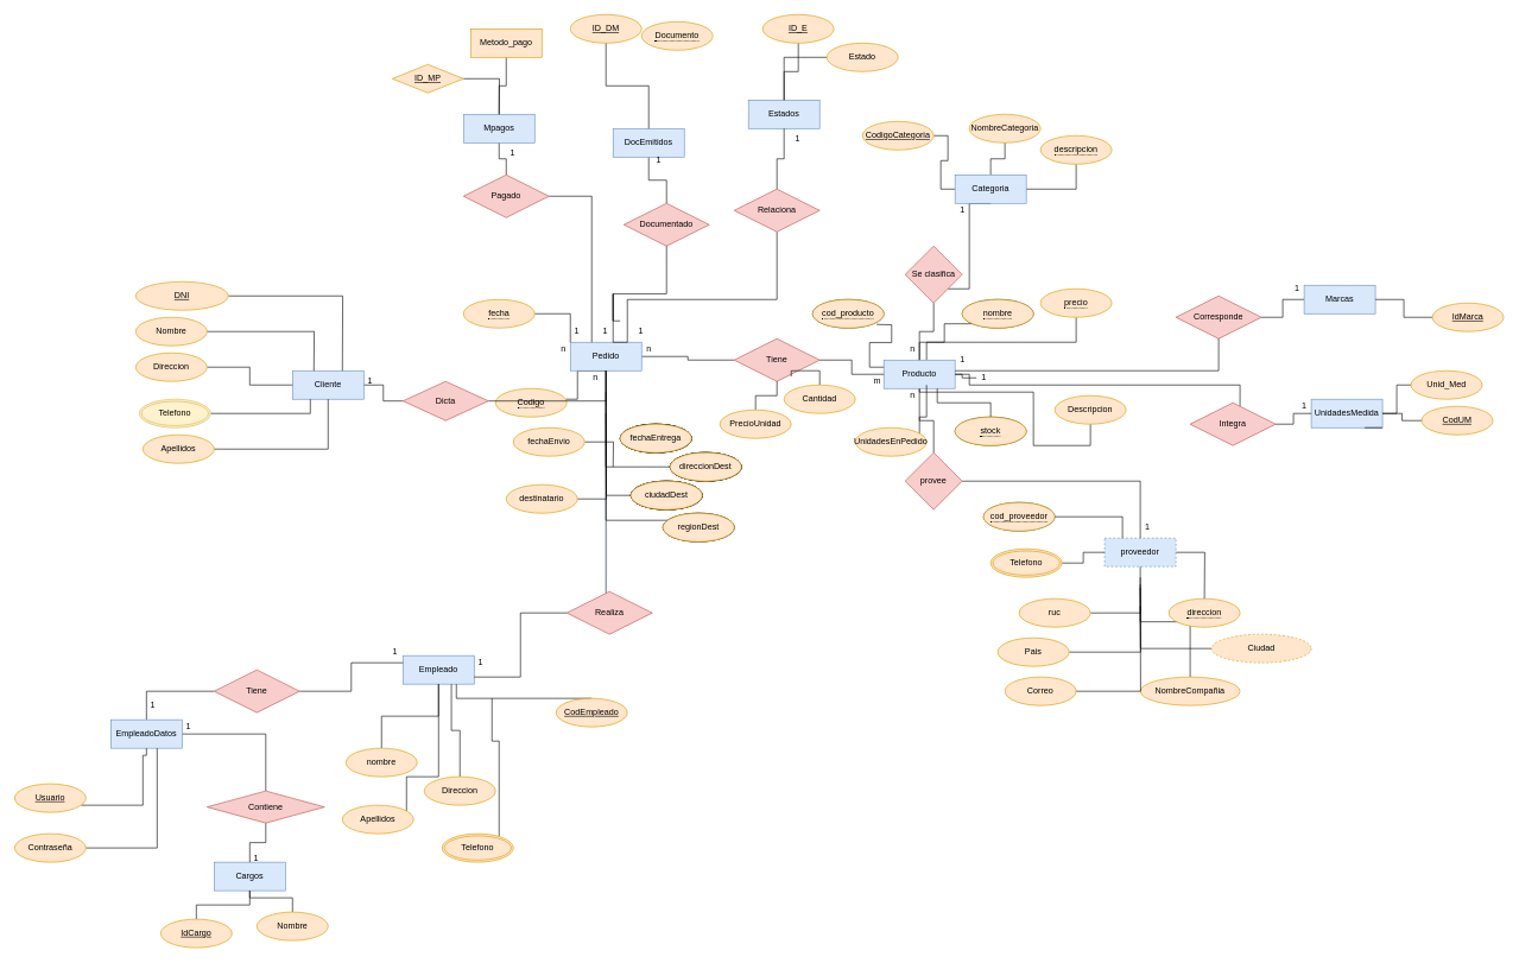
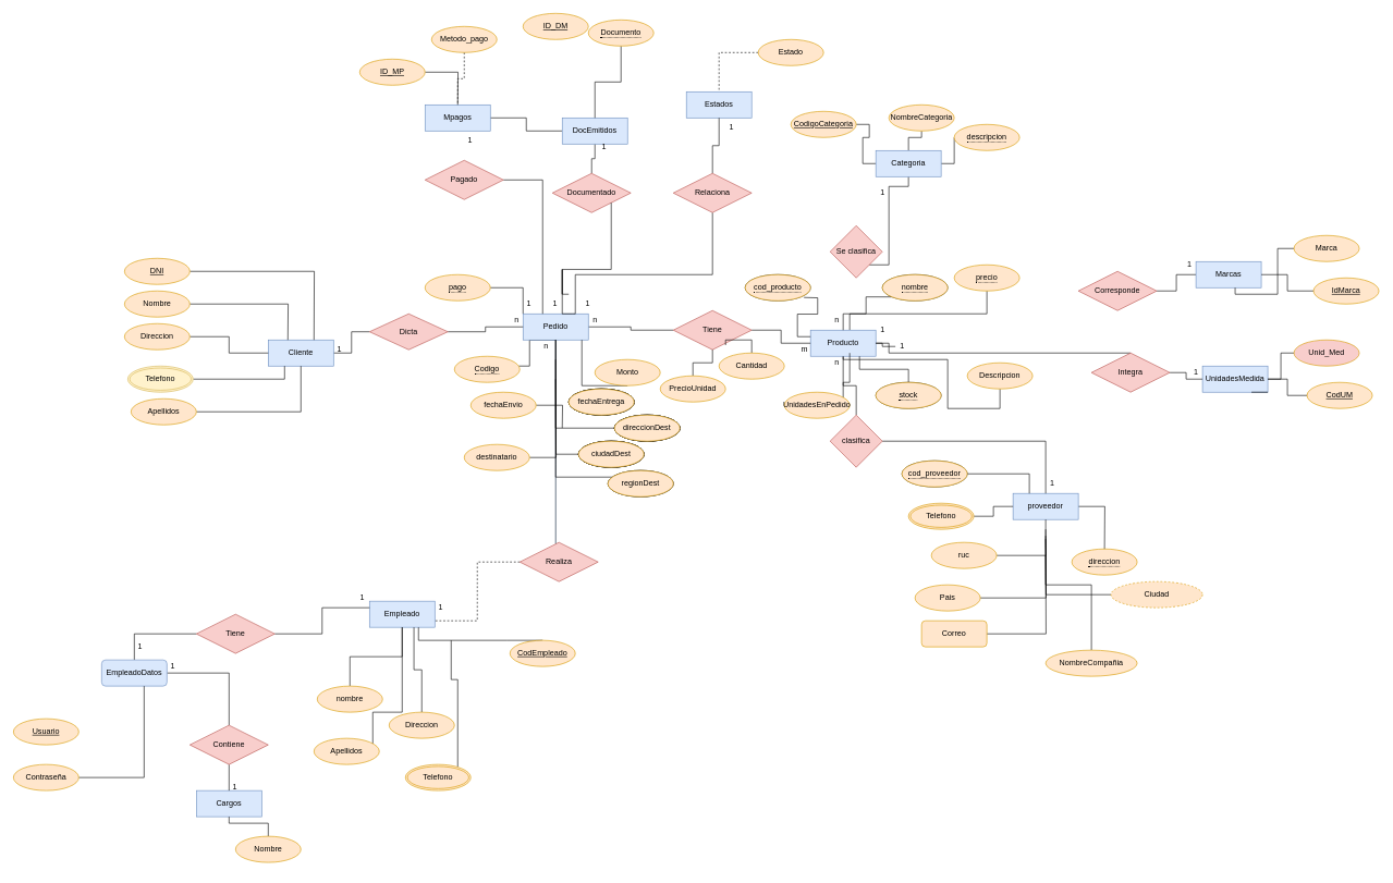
- <mxCell id="134" value="ID_E" style="ellipse;whiteSpace=wrap;html=1;align=center;fontStyle=4;fillColor=#ffe6cc;strokeColor=#d79b00;" parent="1" vertex="1"><mxGeometry x="1070" y="20" width="100" height="40" as="geometry" /></mxCell>
- <mxCell id="136" value="Metodo_pago" style="whiteSpace=wrap;html=1;align=center;fillColor=#ffe6cc;strokeColor=#d79b00;rounded=0;" parent="1" vertex="1"><mxGeometry x="660" y="40" width="100" height="40" as="geometry" /></mxCell>
+ <mxCell id="136" value="Metodo_pago" style="ellipse;whiteSpace=wrap;html=1;align=center;fillColor=#ffe6cc;strokeColor=#d79b00;" parent="1" vertex="1"><mxGeometry x="660" y="40" width="100" height="40" as="geometry" /></mxCell>
- <mxCell id="139" style="edgeStyle=orthogonalEdgeStyle;rounded=0;orthogonalLoop=1;jettySize=auto;html=1;endArrow=none;endFill=0;" parent="1" source="140" target="128" edge="1"><mxGeometry relative="1" as="geometry" /></mxCell>
+ <mxCell id="139" style="edgeStyle=orthogonalEdgeStyle;rounded=0;orthogonalLoop=1;jettySize=auto;html=1;endArrow=none;endFill=0;dashed=1;" parent="1" source="140" target="128" edge="1"><mxGeometry relative="1" as="geometry" /></mxCell>
- <mxCell id="133" style="edgeStyle=orthogonalEdgeStyle;rounded=0;orthogonalLoop=1;jettySize=auto;html=1;endArrow=none;endFill=0;" parent="1" source="134" target="128" edge="1"><mxGeometry relative="1" as="geometry" /></mxCell>
- <mxCell id="135" style="edgeStyle=orthogonalEdgeStyle;rounded=0;orthogonalLoop=1;jettySize=auto;html=1;endArrow=none;endFill=0;" parent="1" source="136" target="125" edge="1"><mxGeometry relative="1" as="geometry" /></mxCell>
+ <mxCell id="135" style="edgeStyle=orthogonalEdgeStyle;rounded=0;orthogonalLoop=1;jettySize=auto;html=1;endArrow=none;endFill=0;dashed=1;" parent="1" source="136" target="125" edge="1"><mxGeometry relative="1" as="geometry" /></mxCell>
- <mxCell id="130" value="ID_MP" style="rhombus;whiteSpace=wrap;html=1;align=center;fontStyle=4;fillColor=#ffe6cc;strokeColor=#d79b00;" parent="1" vertex="1"><mxGeometry x="550" y="90" width="100" height="40" as="geometry" /></mxCell>
+ <mxCell id="130" value="ID_MP" style="ellipse;whiteSpace=wrap;html=1;align=center;fontStyle=4;fillColor=#ffe6cc;strokeColor=#d79b00;" parent="1" vertex="1"><mxGeometry x="550" y="90" width="100" height="40" as="geometry" /></mxCell>
+ <mxCell id="137" style="edgeStyle=orthogonalEdgeStyle;rounded=0;orthogonalLoop=1;jettySize=auto;html=1;endArrow=none;endFill=0;" parent="1" source="138" target="127" edge="1"><mxGeometry relative="1" as="geometry" /></mxCell>
- <mxCell id="131" style="edgeStyle=orthogonalEdgeStyle;rounded=0;orthogonalLoop=1;jettySize=auto;html=1;endArrow=none;endFill=0;" parent="1" source="132" target="127" edge="1"><mxGeometry relative="1" as="geometry" /></mxCell>
- <mxCell id="124" style="edgeStyle=orthogonalEdgeStyle;rounded=0;orthogonalLoop=1;jettySize=auto;html=1;endArrow=none;endFill=0;" parent="1" source="125" target="142" edge="1"><mxGeometry relative="1" as="geometry" /></mxCell>
+ <mxCell id="124" style="edgeStyle=orthogonalEdgeStyle;rounded=0;orthogonalLoop=1;jettySize=auto;html=1;endArrow=none;endFill=0;" parent="1" source="125" target="127" edge="1"><mxGeometry relative="1" as="geometry" /></mxCell>
- <mxCell id="14" value="Categoria" style="whiteSpace=wrap;html=1;align=center;fillColor=#dae8fc;strokeColor=#6c8ebf;" parent="1" vertex="1"><mxGeometry x="1340" y="245" width="100" height="40" as="geometry" /></mxCell>
+ <mxCell id="14" value="Categoria" style="whiteSpace=wrap;html=1;align=center;fillColor=#dae8fc;strokeColor=#6c8ebf;" parent="1" vertex="1"><mxGeometry x="1340" y="230" width="100" height="40" as="geometry" /></mxCell>
- <mxCell id="144" value="Documentado" style="shape=rhombus;perimeter=rhombusPerimeter;whiteSpace=wrap;html=1;align=center;fillColor=#f8cecc;strokeColor=#b85450;" parent="1" vertex="1"><mxGeometry x="875" y="285" width="120" height="60" as="geometry" /></mxCell>
+ <mxCell id="144" value="Documentado" style="shape=rhombus;perimeter=rhombusPerimeter;whiteSpace=wrap;html=1;align=center;fillColor=#f8cecc;strokeColor=#b85450;" parent="1" vertex="1"><mxGeometry x="845" y="265" width="120" height="60" as="geometry" /></mxCell>
+ <mxCell id="109" value="Marca" style="ellipse;whiteSpace=wrap;html=1;align=center;fillColor=#ffe6cc;strokeColor=#d79b00;" parent="1" vertex="1"><mxGeometry x="1980" y="360" width="100" height="40" as="geometry" /></mxCell>
- <mxCell id="68" value="DNI" style="ellipse;whiteSpace=wrap;html=1;align=center;fontStyle=4;fillColor=#ffe6cc;strokeColor=#d79b00;" parent="1" vertex="1"><mxGeometry x="190" y="395" width="130" height="40" as="geometry" /></mxCell>
+ <mxCell id="68" value="DNI" style="ellipse;whiteSpace=wrap;html=1;align=center;fontStyle=4;fillColor=#ffe6cc;strokeColor=#d79b00;" parent="1" vertex="1"><mxGeometry x="190" y="395" width="100" height="40" as="geometry" /></mxCell>
- <mxCell id="40" value="&lt;span style=&quot;border-bottom: 1px dotted&quot;&gt;fecha&lt;/span&gt;" style="ellipse;whiteSpace=wrap;html=1;align=center;fillColor=#ffe6cc;strokeColor=#d79b00;" parent="1" vertex="1"><mxGeometry x="650" y="420" width="100" height="40" as="geometry" /></mxCell>
+ <mxCell id="40" value="&lt;span style=&quot;border-bottom: 1px dotted&quot;&gt;pago&lt;/span&gt;" style="ellipse;whiteSpace=wrap;html=1;align=center;fillColor=#ffe6cc;strokeColor=#d79b00;" parent="1" vertex="1"><mxGeometry x="650" y="420" width="100" height="40" as="geometry" /></mxCell>
+ <mxCell id="108" style="edgeStyle=orthogonalEdgeStyle;rounded=0;orthogonalLoop=1;jettySize=auto;html=1;entryX=0.6;entryY=1;entryDx=0;entryDy=0;entryPerimeter=0;endArrow=none;endFill=0;" parent="1" source="109" target="103" edge="1"><mxGeometry relative="1" as="geometry"><Array as="points"><mxPoint x="1955" y="380" /><mxPoint x="1955" y="450" /><mxPoint x="1890" y="450" /></Array></mxGeometry></mxCell>
- <mxCell id="5" value="" style="edgeStyle=orthogonalEdgeStyle;rounded=0;orthogonalLoop=1;jettySize=auto;html=1;endArrow=none;endFill=0;" parent="1" source="8" target="10" edge="1"><mxGeometry relative="1" as="geometry" /></mxCell>
- <mxCell id="121" style="edgeStyle=orthogonalEdgeStyle;rounded=0;orthogonalLoop=1;jettySize=auto;html=1;endArrow=none;endFill=0;" parent="1" source="115" target="8" edge="1"><mxGeometry relative="1" as="geometry"><mxPoint x="1710" y="475" as="sourcePoint" /><mxPoint x="1340" y="520" as="targetPoint" /><Array as="points"><mxPoint x="1710" y="520" /></Array></mxGeometry></mxCell>
- <mxCell id="113" value="Unid_Med" style="ellipse;whiteSpace=wrap;html=1;align=center;fillColor=#ffe6cc;strokeColor=#d79b00;" parent="1" vertex="1"><mxGeometry x="1980" y="520" width="100" height="40" as="geometry" /></mxCell>
+ <mxCell id="113" value="Unid_Med" style="ellipse;whiteSpace=wrap;html=1;align=center;fillColor=#f8cecc;strokeColor=#d79b00;" parent="1" vertex="1"><mxGeometry x="1980" y="520" width="100" height="40" as="geometry" /></mxCell>
- <mxCell id="49" value="Dicta" style="shape=rhombus;perimeter=rhombusPerimeter;whiteSpace=wrap;html=1;align=center;fillColor=#f8cecc;strokeColor=#b85450;" parent="1" vertex="1"><mxGeometry x="565" y="535" width="120" height="55" as="geometry" /></mxCell>
+ <mxCell id="49" value="Dicta" style="shape=rhombus;perimeter=rhombusPerimeter;whiteSpace=wrap;html=1;align=center;fillColor=#f8cecc;strokeColor=#b85450;" parent="1" vertex="1"><mxGeometry x="565" y="480" width="120" height="55" as="geometry" /></mxCell>
+ <mxCell id="64" value="Monto" style="ellipse;whiteSpace=wrap;html=1;align=center;fillColor=#ffe6cc;strokeColor=#d79b00;" parent="1" vertex="1"><mxGeometry x="910" y="550" width="100" height="40" as="geometry" /></mxCell>
+ <mxCell id="63" style="edgeStyle=orthogonalEdgeStyle;rounded=0;orthogonalLoop=1;jettySize=auto;html=1;endArrow=none;endFill=0;" parent="1" source="64" target="47" edge="1"><mxGeometry relative="1" as="geometry"><Array as="points"><mxPoint x="980" y="590" /><mxPoint x="890" y="590" /></Array></mxGeometry></mxCell>
- <mxCell id="111" value="CodUM" style="ellipse;whiteSpace=wrap;html=1;align=center;fontStyle=4;fillColor=#ffe6cc;strokeColor=#d79b00;" parent="1" vertex="1"><mxGeometry x="1995" y="570" width="100" height="40" as="geometry" /></mxCell>
+ <mxCell id="111" value="CodUM" style="ellipse;whiteSpace=wrap;html=1;align=center;fontStyle=4;fillColor=#ffe6cc;strokeColor=#d79b00;" parent="1" vertex="1"><mxGeometry x="2000" y="585" width="100" height="40" as="geometry" /></mxCell>
- <mxCell id="118" value="Integra" style="shape=rhombus;perimeter=rhombusPerimeter;whiteSpace=wrap;html=1;align=center;fillColor=#f8cecc;strokeColor=#b85450;" parent="1" vertex="1"><mxGeometry x="1670" y="565" width="120" height="60" as="geometry" /></mxCell>
+ <mxCell id="118" value="Integra" style="shape=rhombus;perimeter=rhombusPerimeter;whiteSpace=wrap;html=1;align=center;fillColor=#f8cecc;strokeColor=#b85450;" parent="1" vertex="1"><mxGeometry x="1670" y="540" width="120" height="60" as="geometry" /></mxCell>
- <mxCell id="30" value="provee" style="rhombus;whiteSpace=wrap;html=1;fillColor=#f8cecc;strokeColor=#b85450;" parent="1" vertex="1"><mxGeometry x="1270" y="635" width="80" height="80" as="geometry" /></mxCell>
+ <mxCell id="30" value="clasifica" style="rhombus;whiteSpace=wrap;html=1;fillColor=#f8cecc;strokeColor=#b85450;" parent="1" vertex="1"><mxGeometry x="1270" y="635" width="80" height="80" as="geometry" /></mxCell>
- <mxCell id="28" value="proveedor" style="whiteSpace=wrap;html=1;align=center;fillColor=#dae8fc;strokeColor=#6c8ebf;dashed=1;" parent="1" vertex="1"><mxGeometry x="1550" y="755" width="100" height="40" as="geometry" /></mxCell>
+ <mxCell id="28" value="proveedor" style="whiteSpace=wrap;html=1;align=center;fillColor=#dae8fc;strokeColor=#6c8ebf;" parent="1" vertex="1"><mxGeometry x="1550" y="755" width="100" height="40" as="geometry" /></mxCell>
- <mxCell id="35" value="ruc" style="ellipse;whiteSpace=wrap;html=1;align=center;fillColor=#ffe6cc;strokeColor=#d79b00;" parent="1" vertex="1"><mxGeometry x="1430" y="840" width="100" height="40" as="geometry" /></mxCell>
+ <mxCell id="35" value="ruc" style="ellipse;whiteSpace=wrap;html=1;align=center;fillColor=#ffe6cc;strokeColor=#d79b00;" parent="1" vertex="1"><mxGeometry x="1425" y="830" width="100" height="40" as="geometry" /></mxCell>
- <mxCell id="70" style="edgeStyle=orthogonalEdgeStyle;rounded=0;orthogonalLoop=1;jettySize=auto;html=1;entryX=1;entryY=0.75;entryDx=0;entryDy=0;endArrow=none;endFill=0;" edge="1" parent="1" source="71" target="4"><mxGeometry relative="1" as="geometry" /></mxCell>
+ <mxCell id="70" style="edgeStyle=orthogonalEdgeStyle;rounded=0;orthogonalLoop=1;jettySize=auto;html=1;entryX=1;entryY=0.75;entryDx=0;entryDy=0;endArrow=none;endFill=0;dashed=1;" edge="1" parent="1" source="71" target="4"><mxGeometry relative="1" as="geometry" /></mxCell>
- <mxCell id="191" value="Correo" style="ellipse;whiteSpace=wrap;html=1;align=center;fillColor=#ffe6cc;strokeColor=#d79b00;" vertex="1" parent="1"><mxGeometry x="1410" y="950" width="100" height="40" as="geometry" /></mxCell>
+ <mxCell id="191" value="Correo" style="whiteSpace=wrap;html=1;align=center;fillColor=#ffe6cc;strokeColor=#d79b00;rounded=1;" vertex="1" parent="1"><mxGeometry x="1410" y="950" width="100" height="40" as="geometry" /></mxCell>
- <mxCell id="33" value="NombreCompañia" style="ellipse;whiteSpace=wrap;html=1;align=center;fillColor=#ffe6cc;strokeColor=#d79b00;" parent="1" vertex="1"><mxGeometry x="1600" y="950" width="140" height="40" as="geometry" /></mxCell>
+ <mxCell id="33" value="NombreCompañia" style="ellipse;whiteSpace=wrap;html=1;align=center;fillColor=#ffe6cc;strokeColor=#d79b00;" parent="1" vertex="1"><mxGeometry x="1600" y="995" width="140" height="40" as="geometry" /></mxCell>
- <mxCell id="60" value="EmpleadoDatos" style="whiteSpace=wrap;html=1;align=center;fillColor=#dae8fc;strokeColor=#6c8ebf;" parent="1" vertex="1"><mxGeometry x="155" y="1010" width="100" height="40" as="geometry" /></mxCell>
+ <mxCell id="60" value="EmpleadoDatos" style="whiteSpace=wrap;html=1;align=center;fillColor=#dae8fc;strokeColor=#6c8ebf;rounded=1;" parent="1" vertex="1"><mxGeometry x="155" y="1010" width="100" height="40" as="geometry" /></mxCell>
- <mxCell id="65" style="edgeStyle=orthogonalEdgeStyle;rounded=0;orthogonalLoop=1;jettySize=auto;html=1;endArrow=none;endFill=0;" parent="1" source="192" target="60" edge="1"><mxGeometry relative="1" as="geometry"><mxPoint x="200" y="1060" as="targetPoint" /><Array as="points"><mxPoint x="200" y="1130" /><mxPoint x="200" y="1060" /><mxPoint x="205" y="1060" /></Array><mxPoint x="130" y="1130" as="sourcePoint" /></mxGeometry></mxCell>
- <mxCell id="94" value="Contiene" style="shape=rhombus;perimeter=rhombusPerimeter;whiteSpace=wrap;html=1;align=center;fillColor=#f8cecc;strokeColor=#b85450;" parent="1" vertex="1"><mxGeometry x="290" y="1110" width="165" height="45" as="geometry" /></mxCell>
+ <mxCell id="94" value="Contiene" style="shape=rhombus;perimeter=rhombusPerimeter;whiteSpace=wrap;html=1;align=center;fillColor=#f8cecc;strokeColor=#b85450;" parent="1" vertex="1"><mxGeometry x="290" y="1110" width="120" height="60" as="geometry" /></mxCell>
- <mxCell id="97" style="edgeStyle=orthogonalEdgeStyle;rounded=0;orthogonalLoop=1;jettySize=auto;html=1;entryX=0.5;entryY=1;entryDx=0;entryDy=0;endArrow=none;endFill=0;" parent="1" source="98" target="92" edge="1"><mxGeometry relative="1" as="geometry" /></mxCell>
- <mxCell id="98" value="IdCargo" style="ellipse;whiteSpace=wrap;html=1;align=center;fontStyle=4;fillColor=#ffe6cc;strokeColor=#d79b00;" parent="1" vertex="1"><mxGeometry x="225" y="1290" width="100" height="40" as="geometry" /></mxCell>
